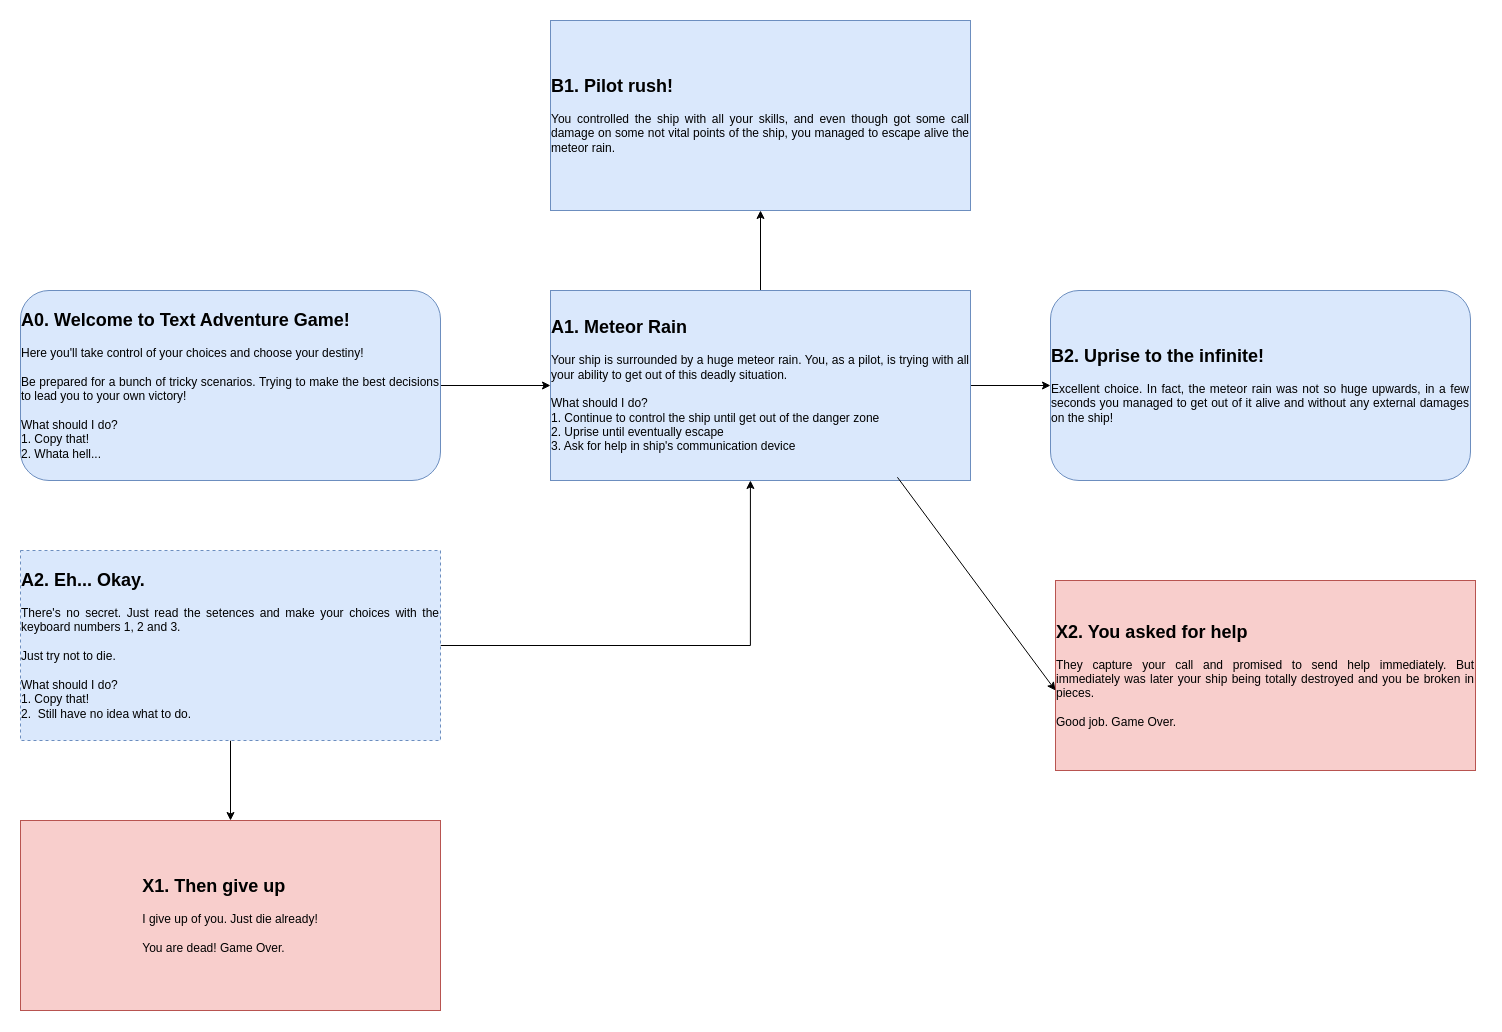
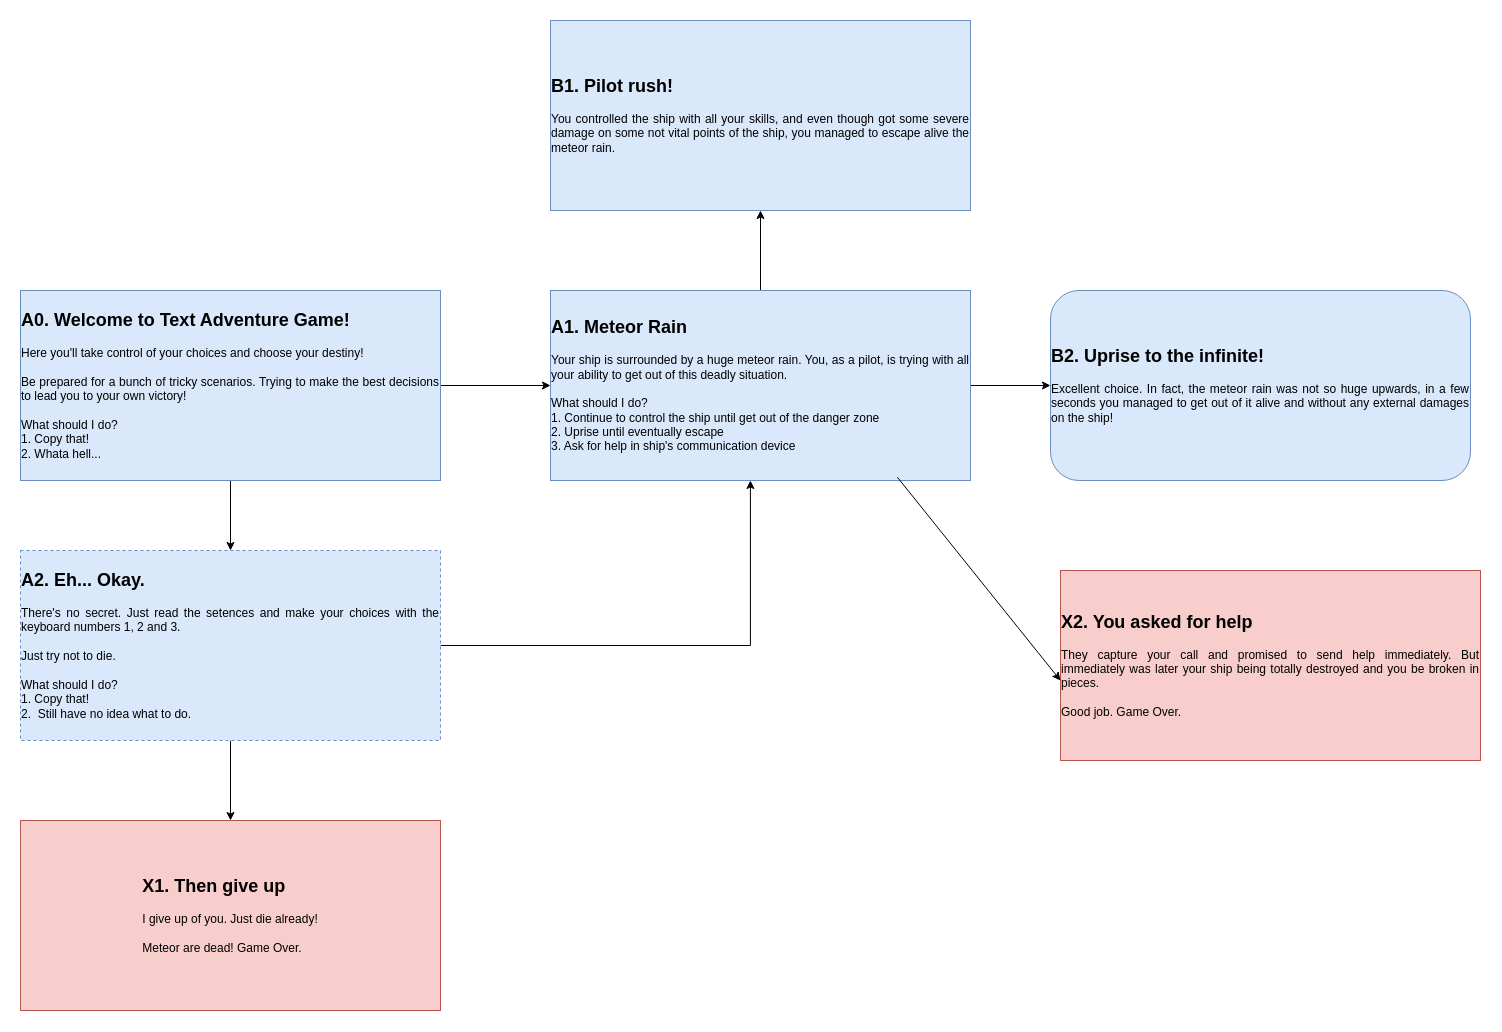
- <mxCell id="9" value="&lt;div style=&quot;text-align: justify&quot;&gt;&lt;div&gt;&lt;font style=&quot;font-size: 18px&quot;&gt;&lt;b&gt;B1. Pilot rush!&lt;/b&gt;&lt;/font&gt;&lt;/div&gt;&lt;div&gt;&lt;b&gt;&lt;font&gt;&lt;br&gt;&lt;/font&gt;&lt;/b&gt;&lt;/div&gt;&lt;div&gt;You controlled the ship with all your skills, and even though got some call damage on some not vital points of the ship, you managed to escape alive the meteor rain.&lt;/div&gt;&lt;/div&gt;" style="rounded=0;whiteSpace=wrap;html=1;fillColor=#dae8fc;strokeColor=#6c8ebf;" vertex="1" parent="1"><mxGeometry x="550" y="20" width="420" height="190" as="geometry" /></mxCell>
+ <mxCell id="9" value="&lt;div style=&quot;text-align: justify&quot;&gt;&lt;div&gt;&lt;font style=&quot;font-size: 18px&quot;&gt;&lt;b&gt;B1. Pilot rush!&lt;/b&gt;&lt;/font&gt;&lt;/div&gt;&lt;div&gt;&lt;b&gt;&lt;font&gt;&lt;br&gt;&lt;/font&gt;&lt;/b&gt;&lt;/div&gt;&lt;div&gt;You controlled the ship with all your skills, and even though got some severe damage on some not vital points of the ship, you managed to escape alive the meteor rain.&lt;/div&gt;&lt;/div&gt;" style="rounded=0;whiteSpace=wrap;html=1;fillColor=#dae8fc;strokeColor=#6c8ebf;" vertex="1" parent="1"><mxGeometry x="550" y="20" width="420" height="190" as="geometry" /></mxCell>
- <mxCell id="4" value="&lt;div style=&quot;text-align: justify&quot;&gt;&lt;b&gt;&lt;font style=&quot;font-size: 18px&quot;&gt;A0. Welcome to Text Adventure Game!&lt;/font&gt;&lt;/b&gt;&lt;/div&gt;&lt;div style=&quot;text-align: justify&quot;&gt;&lt;br&gt;&lt;/div&gt;&lt;div style=&quot;text-align: justify&quot;&gt;Here you'll take control of your choices and choose your destiny!&lt;/div&gt;&lt;div style=&quot;text-align: justify&quot;&gt;&lt;br&gt;&lt;/div&gt;&lt;div style=&quot;text-align: justify&quot;&gt;Be prepared for a bunch of tricky scenarios. Trying to make the best decisions to lead you to your own victory!&lt;/div&gt;&lt;div style=&quot;text-align: justify&quot;&gt;&lt;br&gt;&lt;/div&gt;&lt;div style=&quot;text-align: justify&quot;&gt;What should I do?&lt;/div&gt;&lt;div style=&quot;text-align: justify&quot;&gt;1. Copy that!&lt;/div&gt;&lt;div style=&quot;text-align: justify&quot;&gt;2. Whata hell...&lt;/div&gt;" style="whiteSpace=wrap;html=1;fillColor=#dae8fc;strokeColor=#6c8ebf;rounded=1;" vertex="1" parent="1"><mxGeometry x="20" y="290" width="420" height="190" as="geometry" /></mxCell>
+ <mxCell id="4" value="&lt;div style=&quot;text-align: justify&quot;&gt;&lt;b&gt;&lt;font style=&quot;font-size: 18px&quot;&gt;A0. Welcome to Text Adventure Game!&lt;/font&gt;&lt;/b&gt;&lt;/div&gt;&lt;div style=&quot;text-align: justify&quot;&gt;&lt;br&gt;&lt;/div&gt;&lt;div style=&quot;text-align: justify&quot;&gt;Here you'll take control of your choices and choose your destiny!&lt;/div&gt;&lt;div style=&quot;text-align: justify&quot;&gt;&lt;br&gt;&lt;/div&gt;&lt;div style=&quot;text-align: justify&quot;&gt;Be prepared for a bunch of tricky scenarios. Trying to make the best decisions to lead you to your own victory!&lt;/div&gt;&lt;div style=&quot;text-align: justify&quot;&gt;&lt;br&gt;&lt;/div&gt;&lt;div style=&quot;text-align: justify&quot;&gt;What should I do?&lt;/div&gt;&lt;div style=&quot;text-align: justify&quot;&gt;1. Copy that!&lt;/div&gt;&lt;div style=&quot;text-align: justify&quot;&gt;2. Whata hell...&lt;/div&gt;" style="rounded=0;whiteSpace=wrap;html=1;fillColor=#dae8fc;strokeColor=#6c8ebf;" vertex="1" parent="1"><mxGeometry x="20" y="290" width="420" height="190" as="geometry" /></mxCell>
+ <mxCell id="3" value="" style="edgeStyle=orthogonalEdgeStyle;rounded=0;orthogonalLoop=1;jettySize=auto;html=1;" edge="1" parent="1" source="4" target="12"><mxGeometry relative="1" as="geometry" /></mxCell>
- <mxCell id="14" value="&lt;div style=&quot;text-align: justify&quot;&gt;&lt;div&gt;&lt;b&gt;&lt;font style=&quot;font-size: 18px&quot;&gt;X2&lt;/font&gt;&lt;/b&gt;&lt;b&gt;&lt;font style=&quot;font-size: 18px&quot;&gt;. You asked for help&lt;/font&gt;&lt;/b&gt;&lt;/div&gt;&lt;div&gt;&lt;b&gt;&lt;font&gt;&lt;br&gt;&lt;/font&gt;&lt;/b&gt;&lt;/div&gt;&lt;div&gt;They capture your call and promised&amp;nbsp;to send help immediately. But immediately was later your ship being totally destroyed and you be broken in pieces.&lt;/div&gt;&lt;div&gt;&lt;br&gt;&lt;/div&gt;&lt;div&gt;Good job. Game Over.&lt;/div&gt;&lt;/div&gt;" style="rounded=0;whiteSpace=wrap;html=1;fillColor=#f8cecc;strokeColor=#b85450;" vertex="1" parent="1"><mxGeometry x="1055" y="580" width="420" height="190" as="geometry" /></mxCell>
+ <mxCell id="14" value="&lt;div style=&quot;text-align: justify&quot;&gt;&lt;div&gt;&lt;b&gt;&lt;font style=&quot;font-size: 18px&quot;&gt;X2&lt;/font&gt;&lt;/b&gt;&lt;b&gt;&lt;font style=&quot;font-size: 18px&quot;&gt;. You asked for help&lt;/font&gt;&lt;/b&gt;&lt;/div&gt;&lt;div&gt;&lt;b&gt;&lt;font&gt;&lt;br&gt;&lt;/font&gt;&lt;/b&gt;&lt;/div&gt;&lt;div&gt;They capture your call and promised&amp;nbsp;to send help immediately. But immediately was later your ship being totally destroyed and you be broken in pieces.&lt;/div&gt;&lt;div&gt;&lt;br&gt;&lt;/div&gt;&lt;div&gt;Good job. Game Over.&lt;/div&gt;&lt;/div&gt;" style="rounded=0;whiteSpace=wrap;html=1;fillColor=#f8cecc;strokeColor=#b85450;" vertex="1" parent="1"><mxGeometry x="1060" y="570" width="420" height="190" as="geometry" /></mxCell>
- <mxCell id="13" value="&lt;div style=&quot;text-align: justify&quot;&gt;&lt;b&gt;&lt;font style=&quot;font-size: 18px&quot;&gt;X1. Then give up&lt;/font&gt;&lt;/b&gt;&lt;/div&gt;&lt;div style=&quot;text-align: justify&quot;&gt;&lt;br&gt;&lt;/div&gt;&lt;div style=&quot;text-align: justify&quot;&gt;I give up of you. Just die already!&lt;/div&gt;&lt;div style=&quot;text-align: justify&quot;&gt;&lt;br&gt;&lt;/div&gt;&lt;div style=&quot;text-align: justify&quot;&gt;You are dead! Game Over.&lt;/div&gt;" style="rounded=0;whiteSpace=wrap;html=1;fillColor=#f8cecc;strokeColor=#b85450;" vertex="1" parent="1"><mxGeometry x="20" y="820" width="420" height="190" as="geometry" /></mxCell>
+ <mxCell id="13" value="&lt;div style=&quot;text-align: justify&quot;&gt;&lt;b&gt;&lt;font style=&quot;font-size: 18px&quot;&gt;X1. Then give up&lt;/font&gt;&lt;/b&gt;&lt;/div&gt;&lt;div style=&quot;text-align: justify&quot;&gt;&lt;br&gt;&lt;/div&gt;&lt;div style=&quot;text-align: justify&quot;&gt;I give up of you. Just die already!&lt;/div&gt;&lt;div style=&quot;text-align: justify&quot;&gt;&lt;br&gt;&lt;/div&gt;&lt;div style=&quot;text-align: justify&quot;&gt;Meteor are dead! Game Over.&lt;/div&gt;" style="rounded=0;whiteSpace=wrap;html=1;fillColor=#f8cecc;strokeColor=#b85450;" vertex="1" parent="1"><mxGeometry x="20" y="820" width="420" height="190" as="geometry" /></mxCell>
